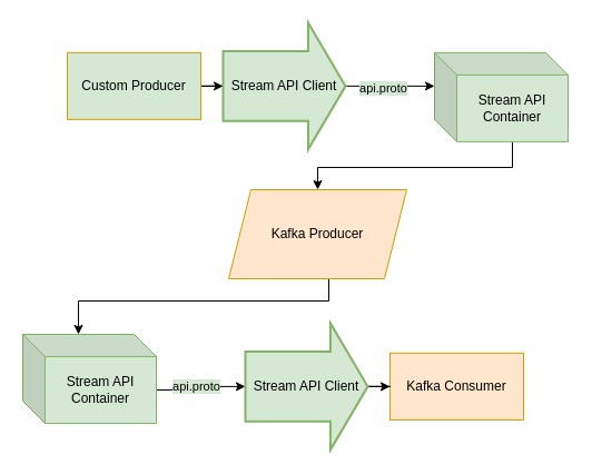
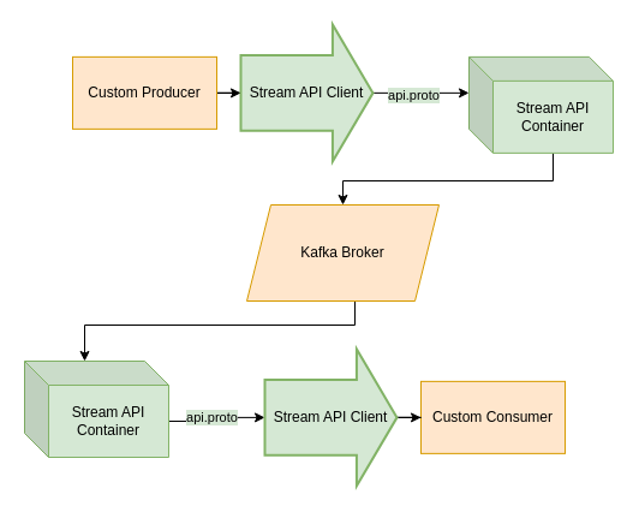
- <mxCell id="6" value="Custom Producer" style="whiteSpace=wrap;html=1;fillColor=#d5e8d4;strokeColor=#d79b00;" vertex="1" parent="1"><mxGeometry x="60" y="46.87" width="120" height="60" as="geometry" /></mxCell>
+ <mxCell id="6" value="Custom Producer" style="whiteSpace=wrap;html=1;fillColor=#ffe6cc;strokeColor=#d79b00;" vertex="1" parent="1"><mxGeometry x="60" y="46.87" width="120" height="60" as="geometry" /></mxCell>
- <mxCell id="3" value="Kafka Producer" style="shape=parallelogram;perimeter=parallelogramPerimeter;whiteSpace=wrap;html=1;fixedSize=1;fillColor=#ffe6cc;strokeColor=#d79b00;" vertex="1" parent="1"><mxGeometry x="205" y="170" width="160" height="80" as="geometry" /></mxCell>
+ <mxCell id="3" value="Kafka Broker" style="shape=parallelogram;perimeter=parallelogramPerimeter;whiteSpace=wrap;html=1;fixedSize=1;fillColor=#ffe6cc;strokeColor=#d79b00;" vertex="1" parent="1"><mxGeometry x="205" y="170" width="160" height="80" as="geometry" /></mxCell>
- <mxCell id="4" value="Kafka Consumer" style="whiteSpace=wrap;html=1;fillColor=#ffe6cc;strokeColor=#d79b00;" vertex="1" parent="1"><mxGeometry x="350" y="316.87" width="120" height="60" as="geometry" /></mxCell>
+ <mxCell id="4" value="Custom Consumer" style="whiteSpace=wrap;html=1;fillColor=#ffe6cc;strokeColor=#d79b00;" vertex="1" parent="1"><mxGeometry x="350" y="316.87" width="120" height="60" as="geometry" /></mxCell>
